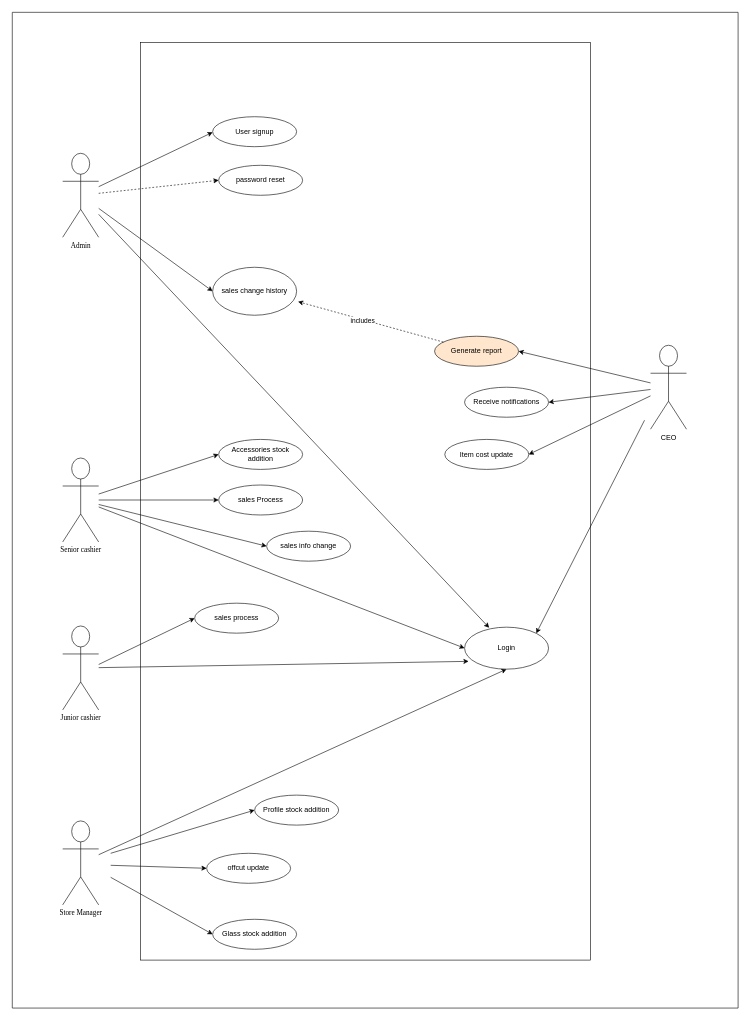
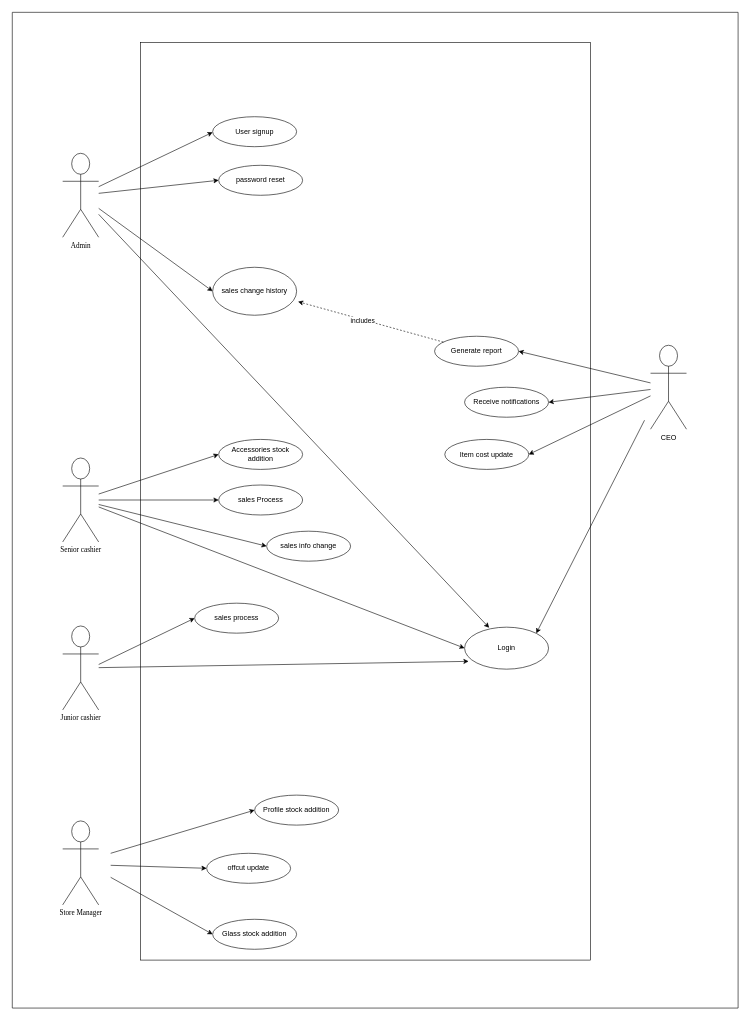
- <mxCell id="4" style="edgeStyle=none;rounded=0;orthogonalLoop=1;jettySize=auto;html=1;entryX=0;entryY=0.5;entryDx=0;entryDy=0;dashed=1;" parent="1" source="6" target="7" edge="1"><mxGeometry relative="1" as="geometry" /></mxCell>
+ <mxCell id="4" style="edgeStyle=none;rounded=0;orthogonalLoop=1;jettySize=auto;html=1;entryX=0;entryY=0.5;entryDx=0;entryDy=0;" parent="1" source="6" target="7" edge="1"><mxGeometry relative="1" as="geometry" /></mxCell>
- <mxCell id="34" value="Generate report" style="ellipse;whiteSpace=wrap;html=1;fillColor=#ffe6cc;" parent="1" vertex="1"><mxGeometry x="724" y="560" width="140" height="50" as="geometry" /></mxCell>
+ <mxCell id="34" value="Generate report" style="ellipse;whiteSpace=wrap;html=1;" parent="1" vertex="1"><mxGeometry x="724" y="560" width="140" height="50" as="geometry" /></mxCell>
- <mxCell id="24" style="edgeStyle=none;rounded=0;orthogonalLoop=1;jettySize=auto;html=1;entryX=0.5;entryY=1;entryDx=0;entryDy=0;" parent="1" source="25" target="38" edge="1"><mxGeometry relative="1" as="geometry" /></mxCell>
